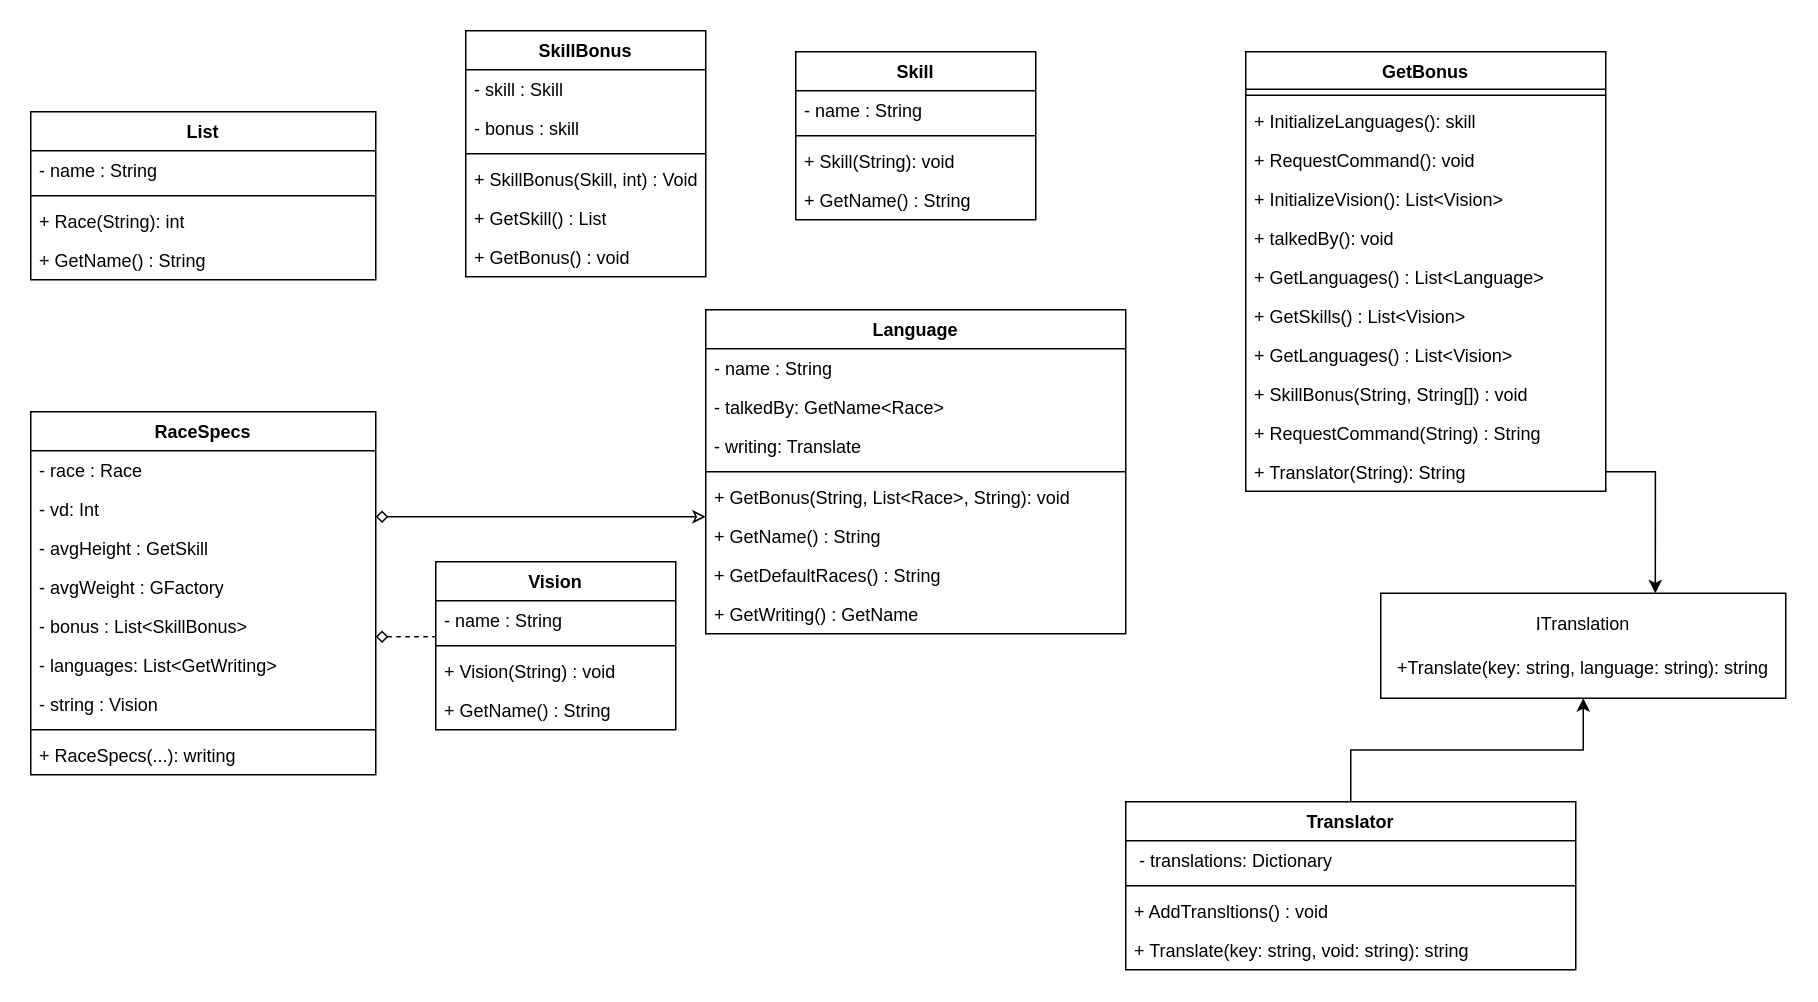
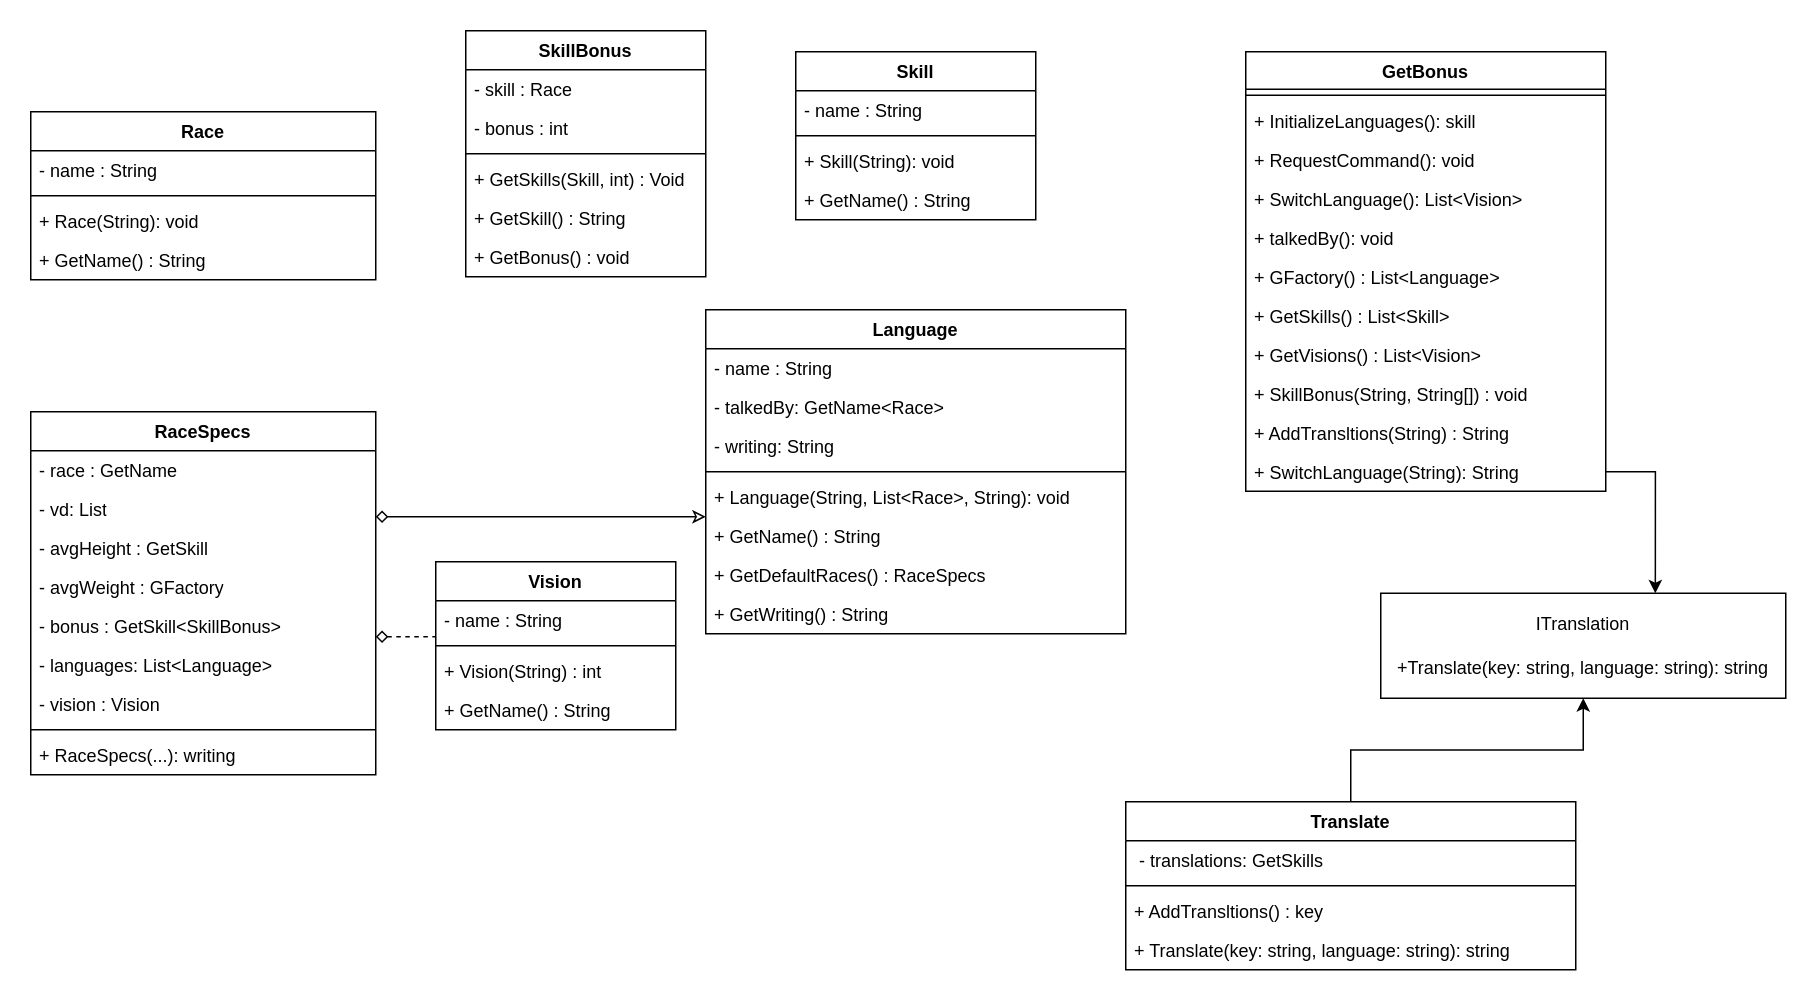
- <mxCell id="29" value="- skill : Skill" style="text;strokeColor=none;fillColor=none;align=left;verticalAlign=top;spacingLeft=4;spacingRight=4;overflow=hidden;rotatable=0;points=[[0,0.5],[1,0.5]];portConstraint=eastwest;whiteSpace=wrap;html=1;" parent="28" vertex="1"><mxGeometry y="26" width="160" height="26" as="geometry" /></mxCell>
+ <mxCell id="29" value="- skill : Race" style="text;strokeColor=none;fillColor=none;align=left;verticalAlign=top;spacingLeft=4;spacingRight=4;overflow=hidden;rotatable=0;points=[[0,0.5],[1,0.5]];portConstraint=eastwest;whiteSpace=wrap;html=1;" parent="28" vertex="1"><mxGeometry y="26" width="160" height="26" as="geometry" /></mxCell>
- <mxCell id="30" value="- bonus : skill" style="text;strokeColor=none;fillColor=none;align=left;verticalAlign=top;spacingLeft=4;spacingRight=4;overflow=hidden;rotatable=0;points=[[0,0.5],[1,0.5]];portConstraint=eastwest;whiteSpace=wrap;html=1;" parent="28" vertex="1"><mxGeometry y="52" width="160" height="26" as="geometry" /></mxCell>
+ <mxCell id="30" value="- bonus : int" style="text;strokeColor=none;fillColor=none;align=left;verticalAlign=top;spacingLeft=4;spacingRight=4;overflow=hidden;rotatable=0;points=[[0,0.5],[1,0.5]];portConstraint=eastwest;whiteSpace=wrap;html=1;" parent="28" vertex="1"><mxGeometry y="52" width="160" height="26" as="geometry" /></mxCell>
- <mxCell id="13" value="List" style="swimlane;fontStyle=1;align=center;verticalAlign=top;childLayout=stackLayout;horizontal=1;startSize=26;horizontalStack=0;resizeParent=1;resizeParentMax=0;resizeLast=0;collapsible=1;marginBottom=0;whiteSpace=wrap;html=1;" parent="1" vertex="1"><mxGeometry x="20" y="74" width="230" height="112" as="geometry" /></mxCell>
+ <mxCell id="13" value="Race" style="swimlane;fontStyle=1;align=center;verticalAlign=top;childLayout=stackLayout;horizontal=1;startSize=26;horizontalStack=0;resizeParent=1;resizeParentMax=0;resizeLast=0;collapsible=1;marginBottom=0;whiteSpace=wrap;html=1;" parent="1" vertex="1"><mxGeometry x="20" y="74" width="230" height="112" as="geometry" /></mxCell>
- <mxCell id="32" value="+ SkillBonus(Skill, int) : Void" style="text;strokeColor=none;fillColor=none;align=left;verticalAlign=top;spacingLeft=4;spacingRight=4;overflow=hidden;rotatable=0;points=[[0,0.5],[1,0.5]];portConstraint=eastwest;whiteSpace=wrap;html=1;" parent="28" vertex="1"><mxGeometry y="86" width="160" height="26" as="geometry" /></mxCell>
+ <mxCell id="32" value="+ GetSkills(Skill, int) : Void" style="text;strokeColor=none;fillColor=none;align=left;verticalAlign=top;spacingLeft=4;spacingRight=4;overflow=hidden;rotatable=0;points=[[0,0.5],[1,0.5]];portConstraint=eastwest;whiteSpace=wrap;html=1;" parent="28" vertex="1"><mxGeometry y="86" width="160" height="26" as="geometry" /></mxCell>
- <mxCell id="39" value="+ InitializeVision(): List&amp;lt;Vision&amp;gt;" style="text;strokeColor=none;fillColor=none;align=left;verticalAlign=top;spacingLeft=4;spacingRight=4;overflow=hidden;rotatable=0;points=[[0,0.5],[1,0.5]];portConstraint=eastwest;whiteSpace=wrap;html=1;" parent="35" vertex="1"><mxGeometry y="85" width="240" height="26" as="geometry" /></mxCell>
+ <mxCell id="39" value="+ SwitchLanguage(): List&amp;lt;Vision&amp;gt;" style="text;strokeColor=none;fillColor=none;align=left;verticalAlign=top;spacingLeft=4;spacingRight=4;overflow=hidden;rotatable=0;points=[[0,0.5],[1,0.5]];portConstraint=eastwest;whiteSpace=wrap;html=1;" parent="35" vertex="1"><mxGeometry y="85" width="240" height="26" as="geometry" /></mxCell>
- <mxCell id="33" value="+ GetSkill() : List" style="text;strokeColor=none;fillColor=none;align=left;verticalAlign=top;spacingLeft=4;spacingRight=4;overflow=hidden;rotatable=0;points=[[0,0.5],[1,0.5]];portConstraint=eastwest;whiteSpace=wrap;html=1;" parent="28" vertex="1"><mxGeometry y="112" width="160" height="26" as="geometry" /></mxCell>
+ <mxCell id="33" value="+ GetSkill() : String" style="text;strokeColor=none;fillColor=none;align=left;verticalAlign=top;spacingLeft=4;spacingRight=4;overflow=hidden;rotatable=0;points=[[0,0.5],[1,0.5]];portConstraint=eastwest;whiteSpace=wrap;html=1;" parent="28" vertex="1"><mxGeometry y="112" width="160" height="26" as="geometry" /></mxCell>
- <mxCell id="16" value="+ Race(String): int" style="text;strokeColor=none;fillColor=none;align=left;verticalAlign=top;spacingLeft=4;spacingRight=4;overflow=hidden;rotatable=0;points=[[0,0.5],[1,0.5]];portConstraint=eastwest;whiteSpace=wrap;html=1;" parent="13" vertex="1"><mxGeometry y="60" width="230" height="26" as="geometry" /></mxCell>
+ <mxCell id="16" value="+ Race(String): void" style="text;strokeColor=none;fillColor=none;align=left;verticalAlign=top;spacingLeft=4;spacingRight=4;overflow=hidden;rotatable=0;points=[[0,0.5],[1,0.5]];portConstraint=eastwest;whiteSpace=wrap;html=1;" parent="13" vertex="1"><mxGeometry y="60" width="230" height="26" as="geometry" /></mxCell>
- <mxCell id="41" value="+ GetLanguages() : List&amp;lt;Language&amp;gt;" style="text;strokeColor=none;fillColor=none;align=left;verticalAlign=top;spacingLeft=4;spacingRight=4;overflow=hidden;rotatable=0;points=[[0,0.5],[1,0.5]];portConstraint=eastwest;whiteSpace=wrap;html=1;" parent="35" vertex="1"><mxGeometry y="137" width="240" height="26" as="geometry" /></mxCell>
+ <mxCell id="41" value="+ GFactory() : List&amp;lt;Language&amp;gt;" style="text;strokeColor=none;fillColor=none;align=left;verticalAlign=top;spacingLeft=4;spacingRight=4;overflow=hidden;rotatable=0;points=[[0,0.5],[1,0.5]];portConstraint=eastwest;whiteSpace=wrap;html=1;" parent="35" vertex="1"><mxGeometry y="137" width="240" height="26" as="geometry" /></mxCell>
- <mxCell id="42" value="+ GetSkills() : List&amp;lt;Vision&amp;gt;" style="text;strokeColor=none;fillColor=none;align=left;verticalAlign=top;spacingLeft=4;spacingRight=4;overflow=hidden;rotatable=0;points=[[0,0.5],[1,0.5]];portConstraint=eastwest;whiteSpace=wrap;html=1;" parent="35" vertex="1"><mxGeometry y="163" width="240" height="26" as="geometry" /></mxCell>
+ <mxCell id="42" value="+ GetSkills() : List&amp;lt;Skill&amp;gt;" style="text;strokeColor=none;fillColor=none;align=left;verticalAlign=top;spacingLeft=4;spacingRight=4;overflow=hidden;rotatable=0;points=[[0,0.5],[1,0.5]];portConstraint=eastwest;whiteSpace=wrap;html=1;" parent="35" vertex="1"><mxGeometry y="163" width="240" height="26" as="geometry" /></mxCell>
- <mxCell id="43" value="+ GetLanguages() : List&amp;lt;Vision&amp;gt;" style="text;strokeColor=none;fillColor=none;align=left;verticalAlign=top;spacingLeft=4;spacingRight=4;overflow=hidden;rotatable=0;points=[[0,0.5],[1,0.5]];portConstraint=eastwest;whiteSpace=wrap;html=1;" parent="35" vertex="1"><mxGeometry y="189" width="240" height="26" as="geometry" /></mxCell>
+ <mxCell id="43" value="+ GetVisions() : List&amp;lt;Vision&amp;gt;" style="text;strokeColor=none;fillColor=none;align=left;verticalAlign=top;spacingLeft=4;spacingRight=4;overflow=hidden;rotatable=0;points=[[0,0.5],[1,0.5]];portConstraint=eastwest;whiteSpace=wrap;html=1;" parent="35" vertex="1"><mxGeometry y="189" width="240" height="26" as="geometry" /></mxCell>
- <mxCell id="45" value="+ RequestCommand(String) : String" style="text;strokeColor=none;fillColor=none;align=left;verticalAlign=top;spacingLeft=4;spacingRight=4;overflow=hidden;rotatable=0;points=[[0,0.5],[1,0.5]];portConstraint=eastwest;whiteSpace=wrap;html=1;" parent="35" vertex="1"><mxGeometry y="241" width="240" height="26" as="geometry" /></mxCell>
+ <mxCell id="45" value="+ AddTransltions(String) : String" style="text;strokeColor=none;fillColor=none;align=left;verticalAlign=top;spacingLeft=4;spacingRight=4;overflow=hidden;rotatable=0;points=[[0,0.5],[1,0.5]];portConstraint=eastwest;whiteSpace=wrap;html=1;" parent="35" vertex="1"><mxGeometry y="241" width="240" height="26" as="geometry" /></mxCell>
- <mxCell id="5" value="- writing: Translate" style="text;strokeColor=none;fillColor=none;align=left;verticalAlign=top;spacingLeft=4;spacingRight=4;overflow=hidden;rotatable=0;points=[[0,0.5],[1,0.5]];portConstraint=eastwest;whiteSpace=wrap;html=1;" parent="2" vertex="1"><mxGeometry y="78" width="280" height="26" as="geometry" /></mxCell>
+ <mxCell id="5" value="- writing: String" style="text;strokeColor=none;fillColor=none;align=left;verticalAlign=top;spacingLeft=4;spacingRight=4;overflow=hidden;rotatable=0;points=[[0,0.5],[1,0.5]];portConstraint=eastwest;whiteSpace=wrap;html=1;" parent="2" vertex="1"><mxGeometry y="78" width="280" height="26" as="geometry" /></mxCell>
- <mxCell id="48" value="- race : Race" style="text;strokeColor=none;fillColor=none;align=left;verticalAlign=top;spacingLeft=4;spacingRight=4;overflow=hidden;rotatable=0;points=[[0,0.5],[1,0.5]];portConstraint=eastwest;whiteSpace=wrap;html=1;" parent="47" vertex="1"><mxGeometry y="26" width="230" height="26" as="geometry" /></mxCell>
+ <mxCell id="48" value="- race : GetName" style="text;strokeColor=none;fillColor=none;align=left;verticalAlign=top;spacingLeft=4;spacingRight=4;overflow=hidden;rotatable=0;points=[[0,0.5],[1,0.5]];portConstraint=eastwest;whiteSpace=wrap;html=1;" parent="47" vertex="1"><mxGeometry y="26" width="230" height="26" as="geometry" /></mxCell>
- <mxCell id="46" value="+ Translator(String): String&amp;nbsp;" style="text;strokeColor=none;fillColor=none;align=left;verticalAlign=top;spacingLeft=4;spacingRight=4;overflow=hidden;rotatable=0;points=[[0,0.5],[1,0.5]];portConstraint=eastwest;whiteSpace=wrap;html=1;" vertex="1" parent="35"><mxGeometry y="267" width="240" height="26" as="geometry" /></mxCell>
+ <mxCell id="46" value="+ SwitchLanguage(String): String&amp;nbsp;" style="text;strokeColor=none;fillColor=none;align=left;verticalAlign=top;spacingLeft=4;spacingRight=4;overflow=hidden;rotatable=0;points=[[0,0.5],[1,0.5]];portConstraint=eastwest;whiteSpace=wrap;html=1;" vertex="1" parent="35"><mxGeometry y="267" width="240" height="26" as="geometry" /></mxCell>
- <mxCell id="7" value="+ GetBonus(String, List&amp;lt;Race&amp;gt;, String): void" style="text;strokeColor=none;fillColor=none;align=left;verticalAlign=top;spacingLeft=4;spacingRight=4;overflow=hidden;rotatable=0;points=[[0,0.5],[1,0.5]];portConstraint=eastwest;whiteSpace=wrap;html=1;" parent="2" vertex="1"><mxGeometry y="112" width="280" height="26" as="geometry" /></mxCell>
+ <mxCell id="7" value="+ Language(String, List&amp;lt;Race&amp;gt;, String): void" style="text;strokeColor=none;fillColor=none;align=left;verticalAlign=top;spacingLeft=4;spacingRight=4;overflow=hidden;rotatable=0;points=[[0,0.5],[1,0.5]];portConstraint=eastwest;whiteSpace=wrap;html=1;" parent="2" vertex="1"><mxGeometry y="112" width="280" height="26" as="geometry" /></mxCell>
- <mxCell id="49" value="- vd: Int" style="text;strokeColor=none;fillColor=none;align=left;verticalAlign=top;spacingLeft=4;spacingRight=4;overflow=hidden;rotatable=0;points=[[0,0.5],[1,0.5]];portConstraint=eastwest;whiteSpace=wrap;html=1;" parent="47" vertex="1"><mxGeometry y="52" width="230" height="26" as="geometry" /></mxCell>
+ <mxCell id="49" value="- vd: List" style="text;strokeColor=none;fillColor=none;align=left;verticalAlign=top;spacingLeft=4;spacingRight=4;overflow=hidden;rotatable=0;points=[[0,0.5],[1,0.5]];portConstraint=eastwest;whiteSpace=wrap;html=1;" parent="47" vertex="1"><mxGeometry y="52" width="230" height="26" as="geometry" /></mxCell>
- <mxCell id="9" value="+ GetDefaultRaces() : String" style="text;strokeColor=none;fillColor=none;align=left;verticalAlign=top;spacingLeft=4;spacingRight=4;overflow=hidden;rotatable=0;points=[[0,0.5],[1,0.5]];portConstraint=eastwest;whiteSpace=wrap;html=1;" parent="2" vertex="1"><mxGeometry y="164" width="280" height="26" as="geometry" /></mxCell>
+ <mxCell id="9" value="+ GetDefaultRaces() : RaceSpecs" style="text;strokeColor=none;fillColor=none;align=left;verticalAlign=top;spacingLeft=4;spacingRight=4;overflow=hidden;rotatable=0;points=[[0,0.5],[1,0.5]];portConstraint=eastwest;whiteSpace=wrap;html=1;" parent="2" vertex="1"><mxGeometry y="164" width="280" height="26" as="geometry" /></mxCell>
- <mxCell id="10" value="+ GetWriting() : GetName" style="text;strokeColor=none;fillColor=none;align=left;verticalAlign=top;spacingLeft=4;spacingRight=4;overflow=hidden;rotatable=0;points=[[0,0.5],[1,0.5]];portConstraint=eastwest;whiteSpace=wrap;html=1;" parent="2" vertex="1"><mxGeometry y="190" width="280" height="26" as="geometry" /></mxCell>
+ <mxCell id="10" value="+ GetWriting() : String" style="text;strokeColor=none;fillColor=none;align=left;verticalAlign=top;spacingLeft=4;spacingRight=4;overflow=hidden;rotatable=0;points=[[0,0.5],[1,0.5]];portConstraint=eastwest;whiteSpace=wrap;html=1;" parent="2" vertex="1"><mxGeometry y="190" width="280" height="26" as="geometry" /></mxCell>
- <mxCell id="52" value="- bonus : List&amp;lt;SkillBonus&amp;gt;" style="text;strokeColor=none;fillColor=none;align=left;verticalAlign=top;spacingLeft=4;spacingRight=4;overflow=hidden;rotatable=0;points=[[0,0.5],[1,0.5]];portConstraint=eastwest;whiteSpace=wrap;html=1;" parent="47" vertex="1"><mxGeometry y="130" width="230" height="26" as="geometry" /></mxCell>
+ <mxCell id="52" value="- bonus : GetSkill&amp;lt;SkillBonus&amp;gt;" style="text;strokeColor=none;fillColor=none;align=left;verticalAlign=top;spacingLeft=4;spacingRight=4;overflow=hidden;rotatable=0;points=[[0,0.5],[1,0.5]];portConstraint=eastwest;whiteSpace=wrap;html=1;" parent="47" vertex="1"><mxGeometry y="130" width="230" height="26" as="geometry" /></mxCell>
- <mxCell id="53" value="- languages: List&amp;lt;GetWriting&amp;gt;" style="text;strokeColor=none;fillColor=none;align=left;verticalAlign=top;spacingLeft=4;spacingRight=4;overflow=hidden;rotatable=0;points=[[0,0.5],[1,0.5]];portConstraint=eastwest;whiteSpace=wrap;html=1;" parent="47" vertex="1"><mxGeometry y="156" width="230" height="26" as="geometry" /></mxCell>
+ <mxCell id="53" value="- languages: List&amp;lt;Language&amp;gt;" style="text;strokeColor=none;fillColor=none;align=left;verticalAlign=top;spacingLeft=4;spacingRight=4;overflow=hidden;rotatable=0;points=[[0,0.5],[1,0.5]];portConstraint=eastwest;whiteSpace=wrap;html=1;" parent="47" vertex="1"><mxGeometry y="156" width="230" height="26" as="geometry" /></mxCell>
- <mxCell id="21" value="+ Vision(String) : void" style="text;strokeColor=none;fillColor=none;align=left;verticalAlign=top;spacingLeft=4;spacingRight=4;overflow=hidden;rotatable=0;points=[[0,0.5],[1,0.5]];portConstraint=eastwest;whiteSpace=wrap;html=1;" parent="18" vertex="1"><mxGeometry y="60" width="160" height="26" as="geometry" /></mxCell>
+ <mxCell id="21" value="+ Vision(String) : int" style="text;strokeColor=none;fillColor=none;align=left;verticalAlign=top;spacingLeft=4;spacingRight=4;overflow=hidden;rotatable=0;points=[[0,0.5],[1,0.5]];portConstraint=eastwest;whiteSpace=wrap;html=1;" parent="18" vertex="1"><mxGeometry y="60" width="160" height="26" as="geometry" /></mxCell>
- <mxCell id="54" value="- string : Vision" style="text;strokeColor=none;fillColor=none;align=left;verticalAlign=top;spacingLeft=4;spacingRight=4;overflow=hidden;rotatable=0;points=[[0,0.5],[1,0.5]];portConstraint=eastwest;whiteSpace=wrap;html=1;" parent="47" vertex="1"><mxGeometry y="182" width="230" height="26" as="geometry" /></mxCell>
+ <mxCell id="54" value="- vision : Vision" style="text;strokeColor=none;fillColor=none;align=left;verticalAlign=top;spacingLeft=4;spacingRight=4;overflow=hidden;rotatable=0;points=[[0,0.5],[1,0.5]];portConstraint=eastwest;whiteSpace=wrap;html=1;" parent="47" vertex="1"><mxGeometry y="182" width="230" height="26" as="geometry" /></mxCell>
- <mxCell id="59" value="Translator" style="swimlane;fontStyle=1;align=center;verticalAlign=top;childLayout=stackLayout;horizontal=1;startSize=26;horizontalStack=0;resizeParent=1;resizeParentMax=0;resizeLast=0;collapsible=1;marginBottom=0;whiteSpace=wrap;html=1;" vertex="1" parent="1"><mxGeometry x="750" y="534" width="300" height="112" as="geometry" /></mxCell>
+ <mxCell id="59" value="Translate" style="swimlane;fontStyle=1;align=center;verticalAlign=top;childLayout=stackLayout;horizontal=1;startSize=26;horizontalStack=0;resizeParent=1;resizeParentMax=0;resizeLast=0;collapsible=1;marginBottom=0;whiteSpace=wrap;html=1;" vertex="1" parent="1"><mxGeometry x="750" y="534" width="300" height="112" as="geometry" /></mxCell>
- <mxCell id="60" value="&amp;nbsp;- translations: Dictionary" style="text;strokeColor=none;fillColor=none;align=left;verticalAlign=top;spacingLeft=4;spacingRight=4;overflow=hidden;rotatable=0;points=[[0,0.5],[1,0.5]];portConstraint=eastwest;whiteSpace=wrap;html=1;" vertex="1" parent="59"><mxGeometry y="26" width="300" height="26" as="geometry" /></mxCell>
+ <mxCell id="60" value="&amp;nbsp;- translations: GetSkills" style="text;strokeColor=none;fillColor=none;align=left;verticalAlign=top;spacingLeft=4;spacingRight=4;overflow=hidden;rotatable=0;points=[[0,0.5],[1,0.5]];portConstraint=eastwest;whiteSpace=wrap;html=1;" vertex="1" parent="59"><mxGeometry y="26" width="300" height="26" as="geometry" /></mxCell>
- <mxCell id="62" value="+ AddTransltions() : void" style="text;strokeColor=none;fillColor=none;align=left;verticalAlign=top;spacingLeft=4;spacingRight=4;overflow=hidden;rotatable=0;points=[[0,0.5],[1,0.5]];portConstraint=eastwest;whiteSpace=wrap;html=1;" vertex="1" parent="59"><mxGeometry y="60" width="300" height="26" as="geometry" /></mxCell>
+ <mxCell id="62" value="+ AddTransltions() : key" style="text;strokeColor=none;fillColor=none;align=left;verticalAlign=top;spacingLeft=4;spacingRight=4;overflow=hidden;rotatable=0;points=[[0,0.5],[1,0.5]];portConstraint=eastwest;whiteSpace=wrap;html=1;" vertex="1" parent="59"><mxGeometry y="60" width="300" height="26" as="geometry" /></mxCell>
- <mxCell id="63" value="+ Translate(key: string, void: string): string" style="text;strokeColor=none;fillColor=none;align=left;verticalAlign=top;spacingLeft=4;spacingRight=4;overflow=hidden;rotatable=0;points=[[0,0.5],[1,0.5]];portConstraint=eastwest;whiteSpace=wrap;html=1;" vertex="1" parent="59"><mxGeometry y="86" width="300" height="26" as="geometry" /></mxCell>
+ <mxCell id="63" value="+ Translate(key: string, language: string): string" style="text;strokeColor=none;fillColor=none;align=left;verticalAlign=top;spacingLeft=4;spacingRight=4;overflow=hidden;rotatable=0;points=[[0,0.5],[1,0.5]];portConstraint=eastwest;whiteSpace=wrap;html=1;" vertex="1" parent="59"><mxGeometry y="86" width="300" height="26" as="geometry" /></mxCell>
